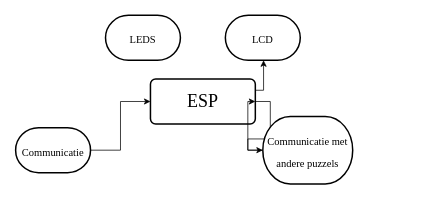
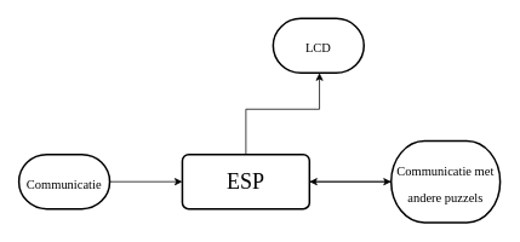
- <mxCell id="5" value="&lt;font style=&quot;font-size: 14px;&quot;&gt;LEDS&lt;/font&gt;" style="strokeWidth=2;html=1;shape=mxgraph.flowchart.terminator;whiteSpace=wrap;fontFamily=Lucida Console;fontSize=24;" vertex="1" parent="1"><mxGeometry x="140" y="20" width="100" height="60" as="geometry" /></mxCell>
- <mxCell id="4" value="&lt;font style=&quot;font-size: 24px;&quot; face=&quot;Lucida Console&quot;&gt;ESP&lt;/font&gt;" style="rounded=1;whiteSpace=wrap;html=1;absoluteArcSize=1;arcSize=14;strokeWidth=2;" vertex="1" parent="1"><mxGeometry x="200" y="105" width="140" height="60" as="geometry" /></mxCell>
+ <mxCell id="4" value="&lt;font style=&quot;font-size: 24px;&quot; face=&quot;Lucida Console&quot;&gt;ESP&lt;/font&gt;" style="rounded=1;whiteSpace=wrap;html=1;absoluteArcSize=1;arcSize=14;strokeWidth=2;" vertex="1" parent="1"><mxGeometry x="200" y="170" width="140" height="60" as="geometry" /></mxCell>
- <mxCell id="10" value="&lt;span style=&quot;font-size: 14px;&quot;&gt;Communicatie met andere puzzels&lt;/span&gt;" style="strokeWidth=2;html=1;shape=mxgraph.flowchart.terminator;whiteSpace=wrap;fontFamily=Lucida Console;fontSize=24;" vertex="1" parent="1"><mxGeometry x="350" y="155" width="120" height="90" as="geometry" /></mxCell>
+ <mxCell id="10" value="&lt;span style=&quot;font-size: 14px;&quot;&gt;Communicatie met andere puzzels&lt;/span&gt;" style="strokeWidth=2;html=1;shape=mxgraph.flowchart.terminator;whiteSpace=wrap;fontFamily=Lucida Console;fontSize=24;" vertex="1" parent="1"><mxGeometry x="430" y="155" width="120" height="90" as="geometry" /></mxCell>
